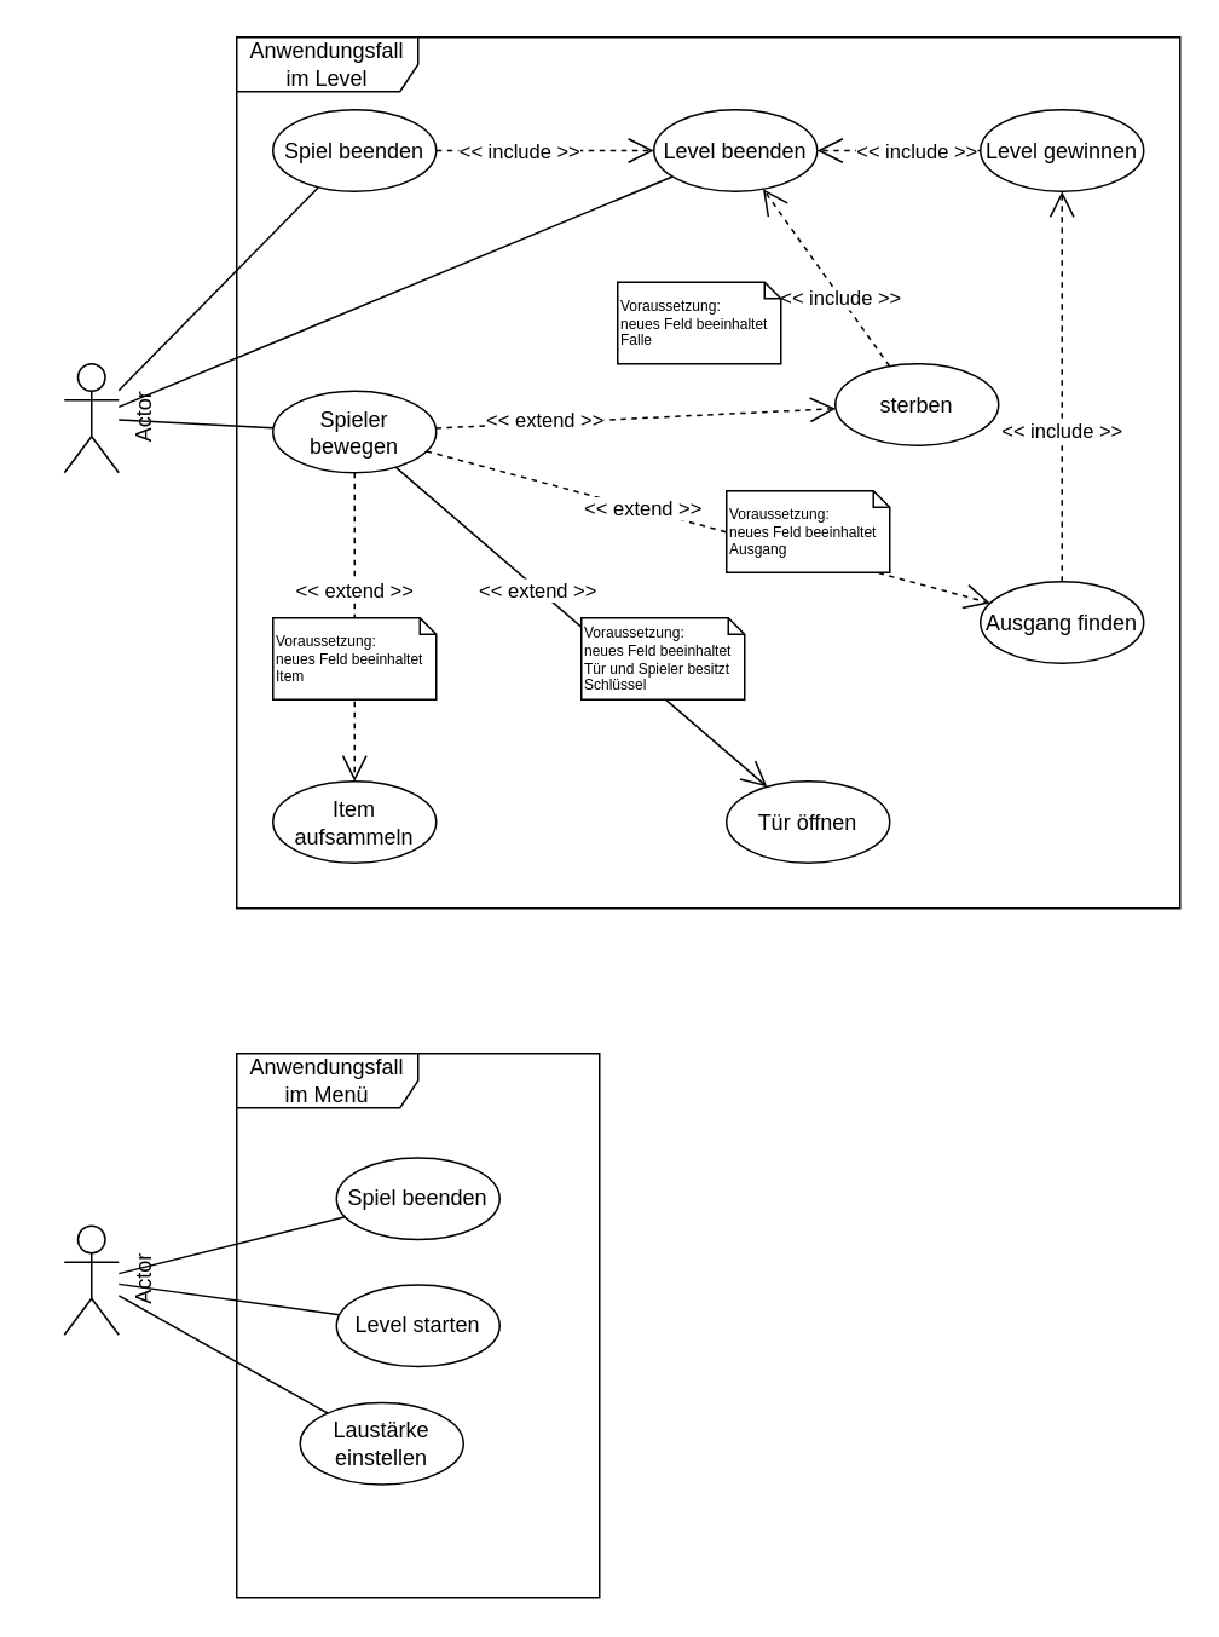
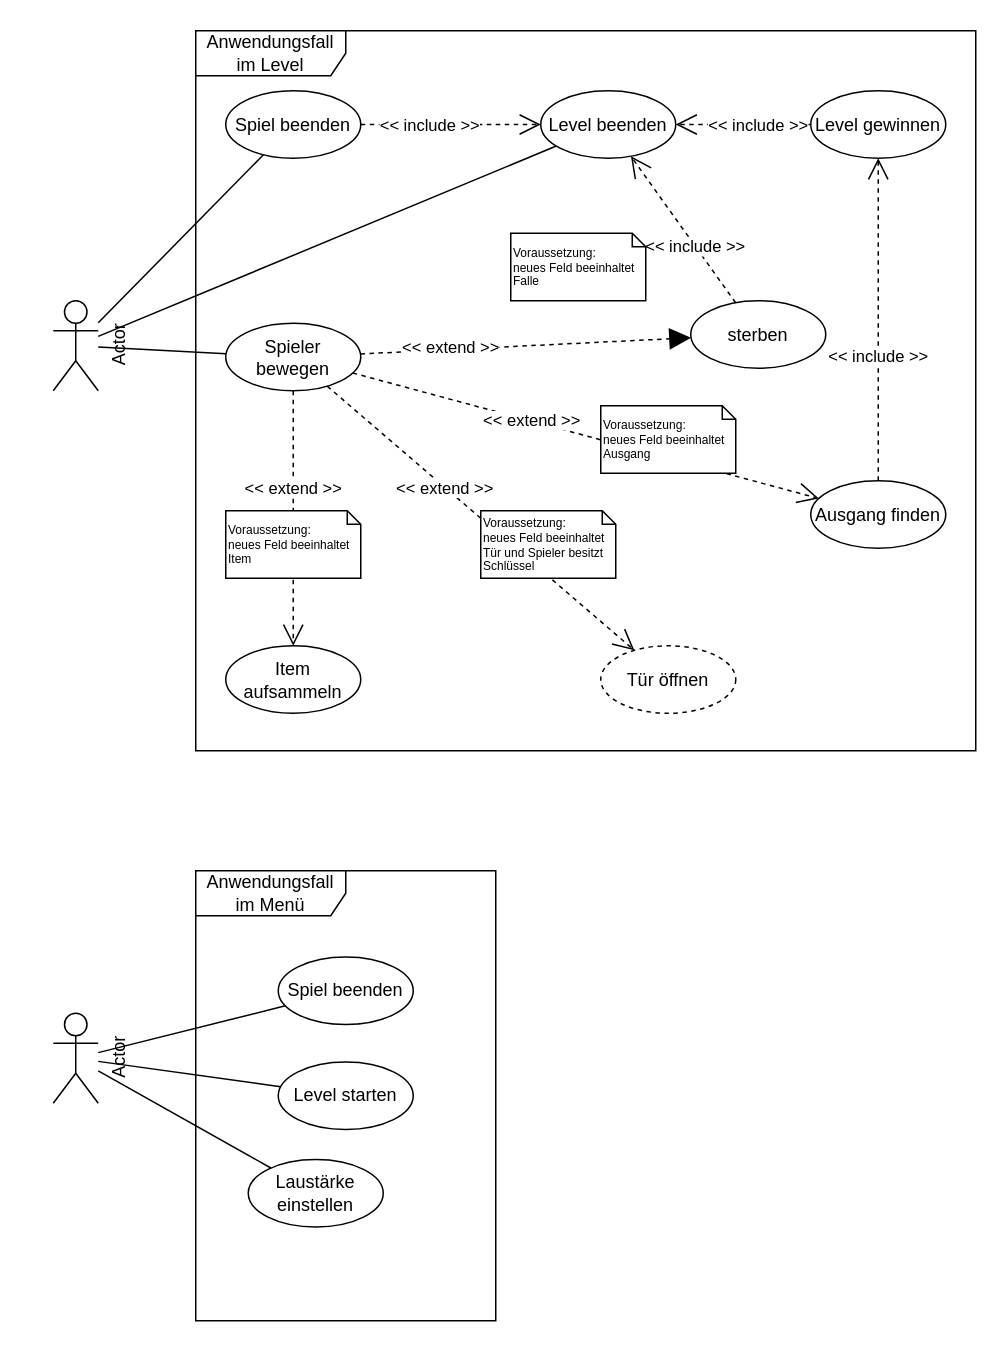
- <mxCell id="18" value="&amp;lt;&amp;lt; extend &amp;gt;&amp;gt;" style="endArrow=open;endSize=12;dashed=1;html=1;rounded=0;" parent="1" source="9" target="10" edge="1"><mxGeometry x="-0.453" y="2" width="160" relative="1" as="geometry"><mxPoint x="270" y="245" as="sourcePoint" /><mxPoint x="390" y="245" as="targetPoint" /><mxPoint as="offset" /></mxGeometry></mxCell>
+ <mxCell id="18" value="&amp;lt;&amp;lt; extend &amp;gt;&amp;gt;" style="endArrow=block;endSize=12;dashed=1;html=1;rounded=0;" parent="1" source="9" target="10" edge="1"><mxGeometry x="-0.453" y="2" width="160" relative="1" as="geometry"><mxPoint x="270" y="245" as="sourcePoint" /><mxPoint x="390" y="245" as="targetPoint" /><mxPoint as="offset" /></mxGeometry></mxCell>
- <mxCell id="20" value="&amp;lt;&amp;lt; extend &amp;gt;&amp;gt;" style="endArrow=open;endSize=12;dashed=0;html=1;rounded=0;" parent="1" source="9" target="12" edge="1"><mxGeometry x="-0.231" width="160" relative="1" as="geometry"><mxPoint x="253.336" y="245.717" as="sourcePoint" /><mxPoint x="386.666" y="204.285" as="targetPoint" /><mxPoint as="offset" /></mxGeometry></mxCell>
+ <mxCell id="20" value="&amp;lt;&amp;lt; extend &amp;gt;&amp;gt;" style="endArrow=open;endSize=12;dashed=1;html=1;rounded=0;" parent="1" source="9" target="12" edge="1"><mxGeometry x="-0.231" width="160" relative="1" as="geometry"><mxPoint x="253.336" y="245.717" as="sourcePoint" /><mxPoint x="386.666" y="204.285" as="targetPoint" /><mxPoint as="offset" /></mxGeometry></mxCell>
- <mxCell id="12" value="Tür öffnen" style="ellipse;whiteSpace=wrap;html=1;rounded=0;" parent="1" vertex="1"><mxGeometry x="400" y="430" width="90" height="45" as="geometry" /></mxCell>
+ <mxCell id="12" value="Tür öffnen" style="ellipse;whiteSpace=wrap;html=1;rounded=0;dashed=1;" parent="1" vertex="1"><mxGeometry x="400" y="430" width="90" height="45" as="geometry" /></mxCell>
